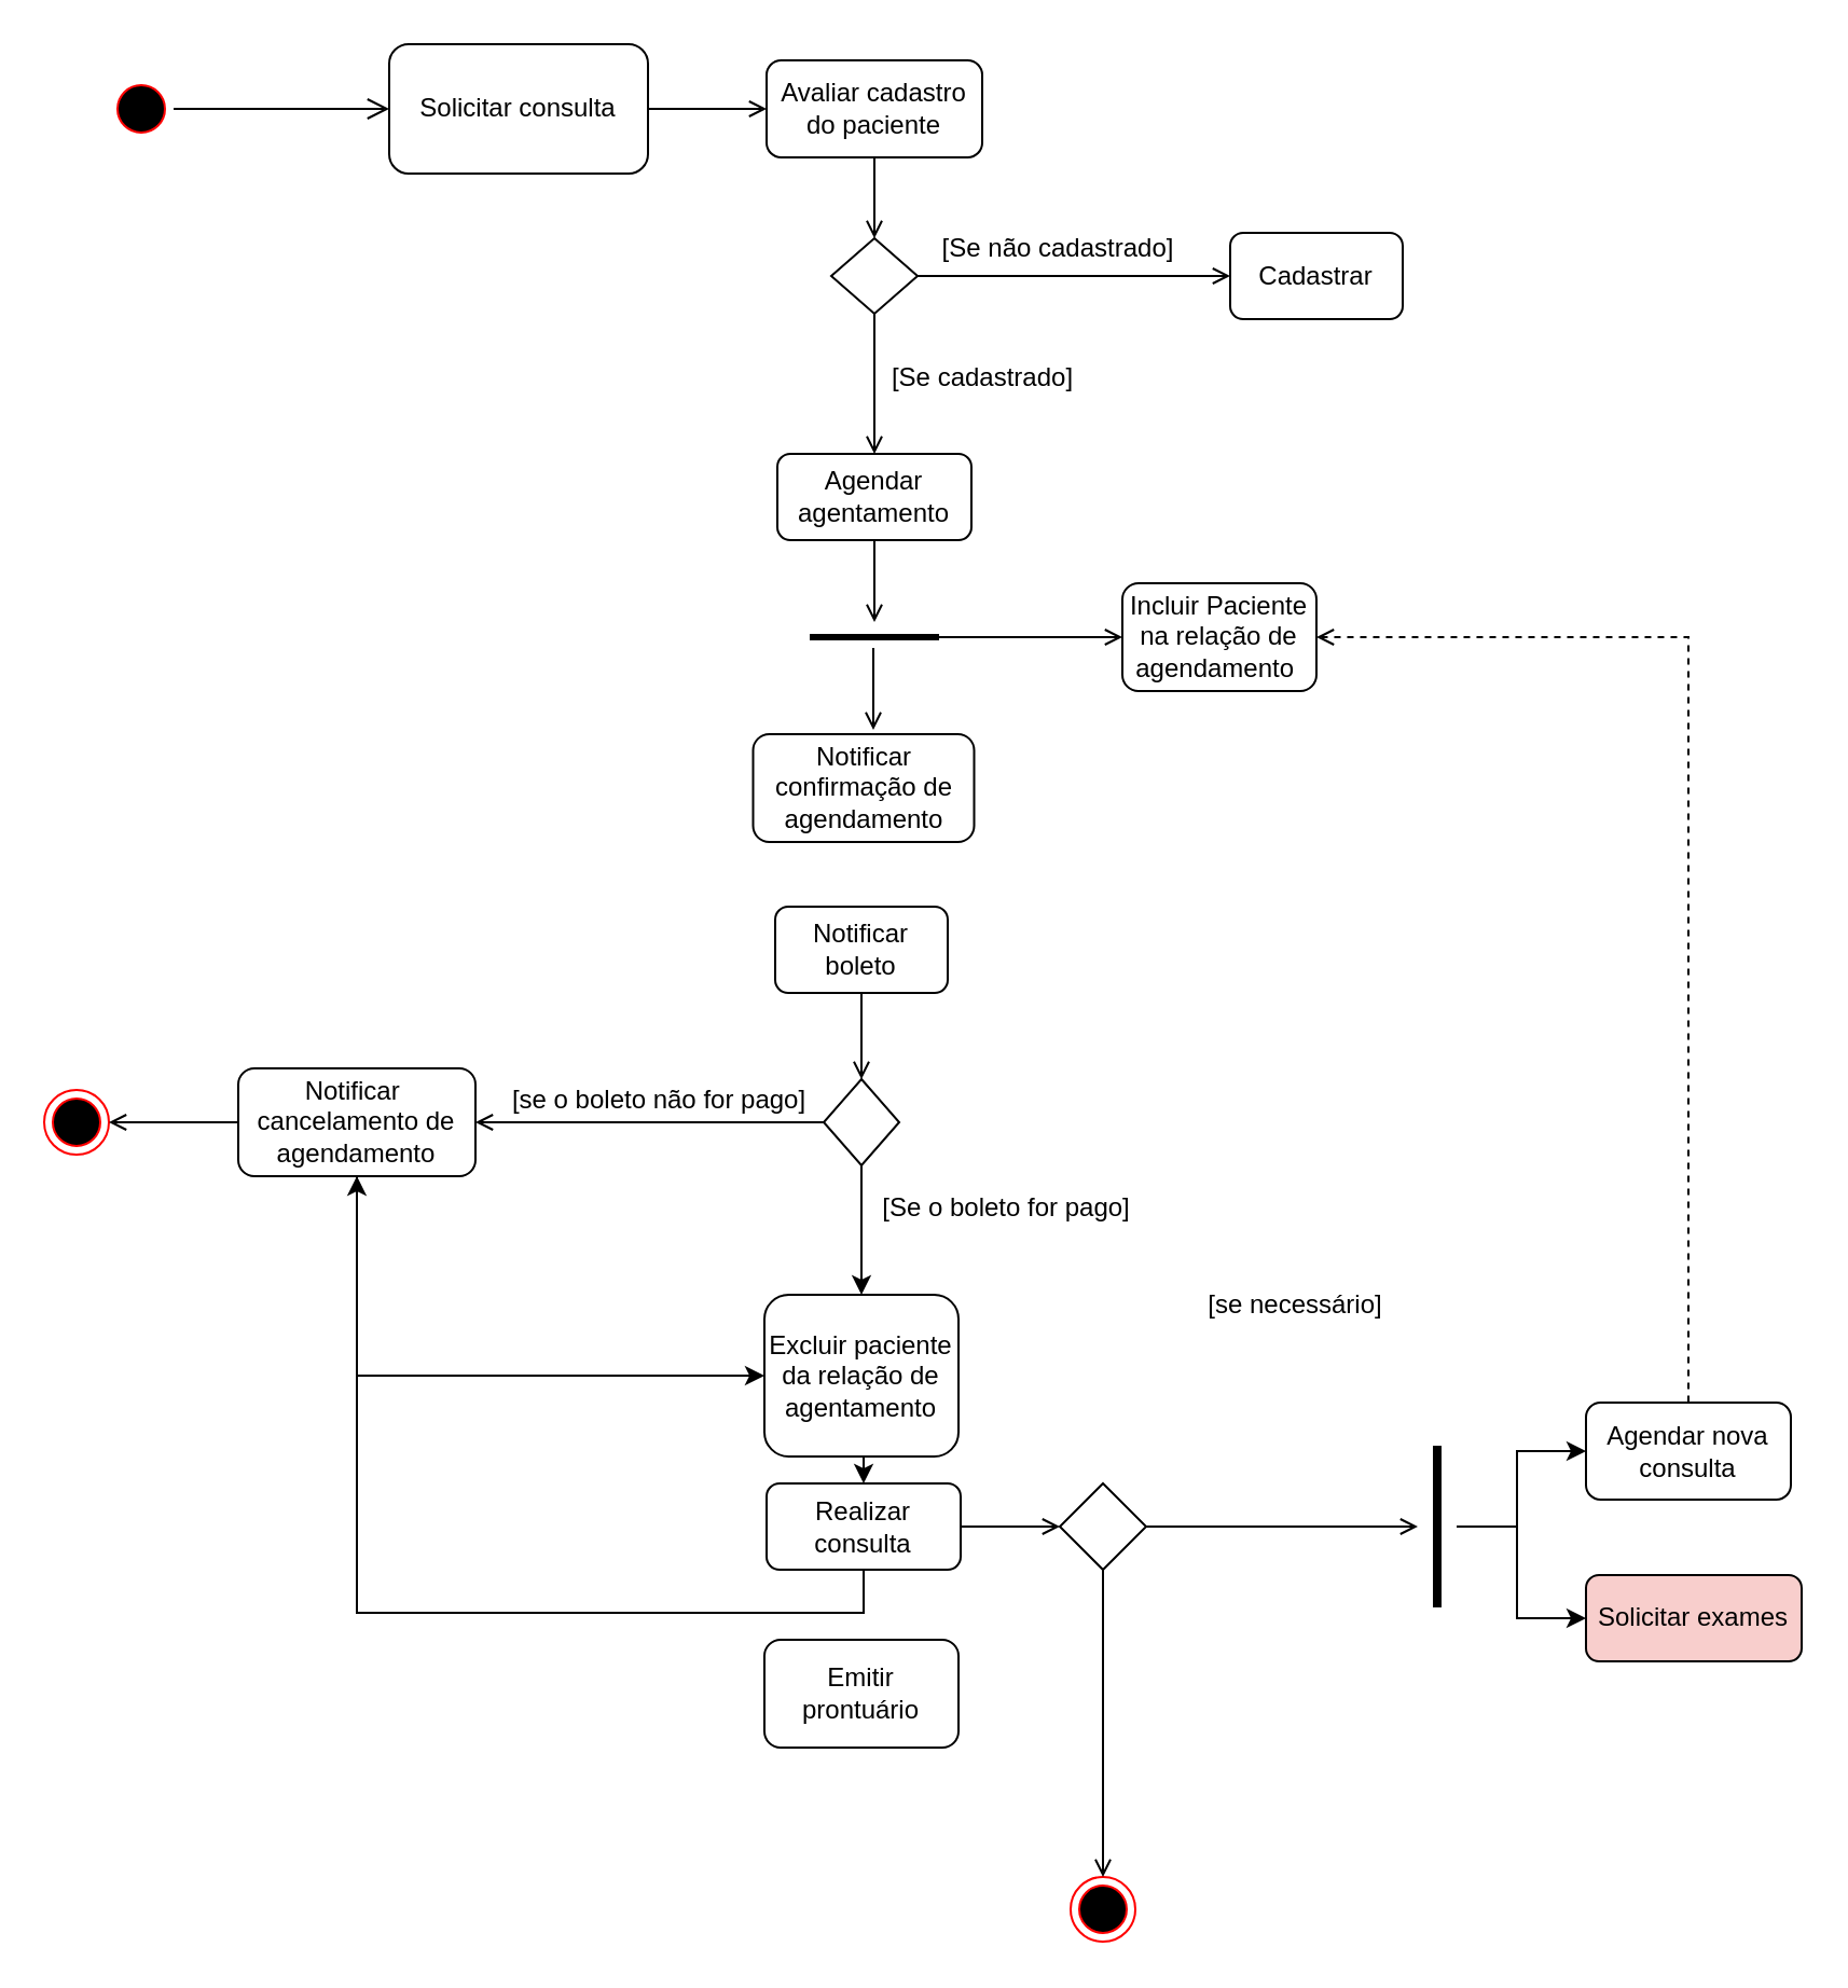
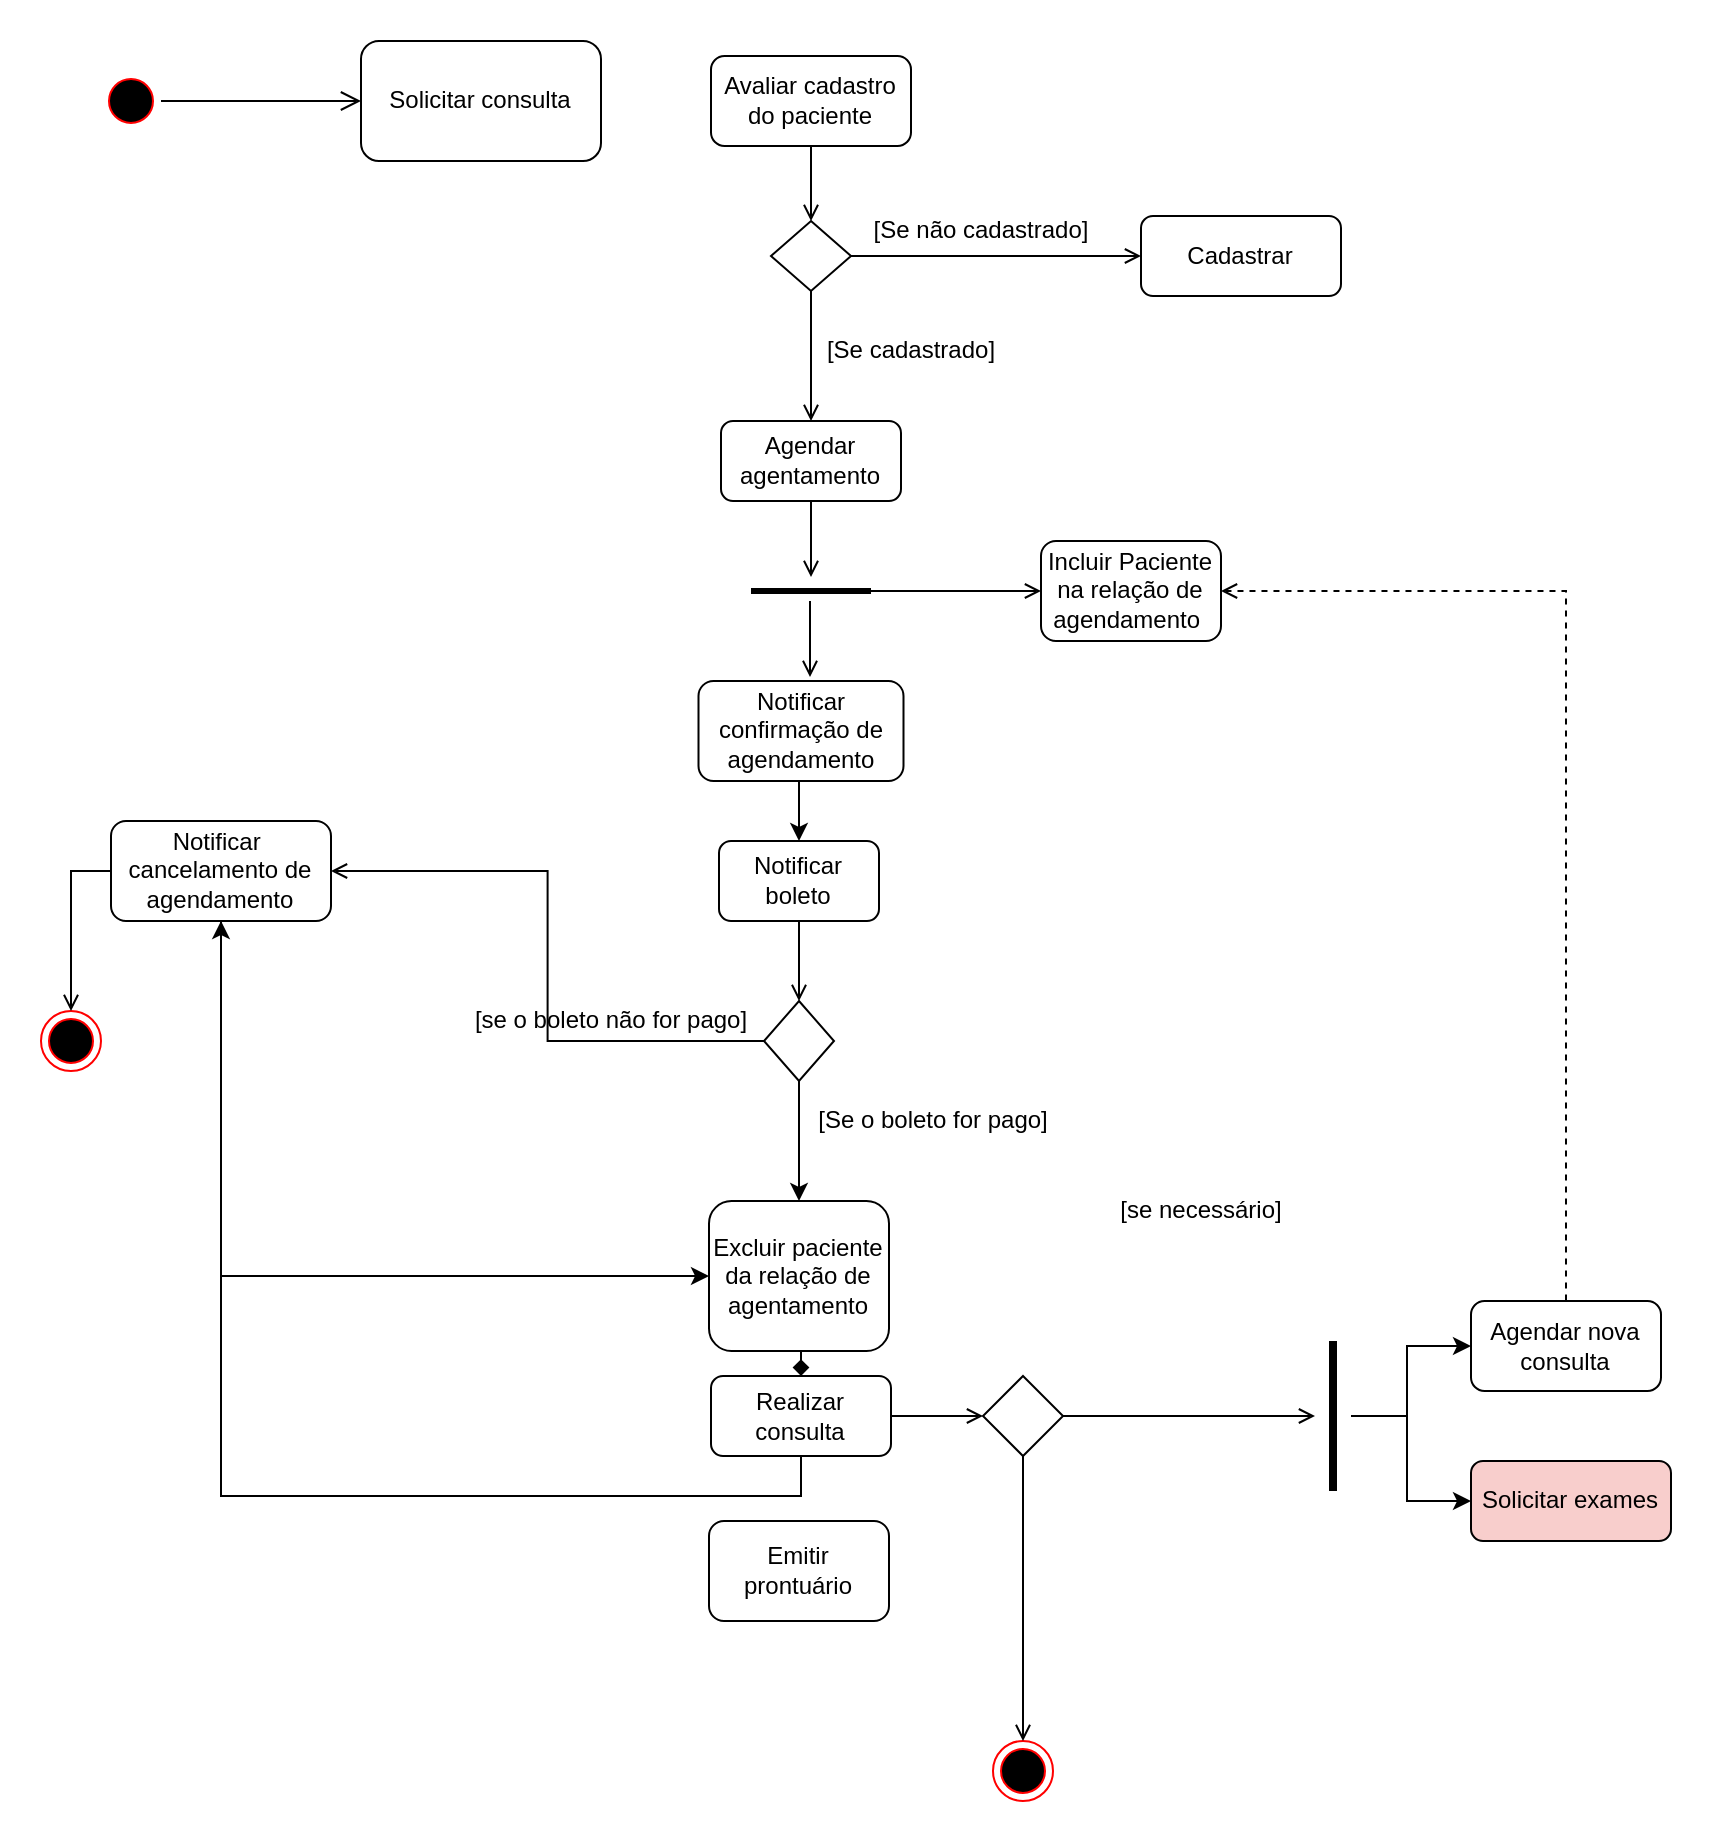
- <mxCell id="2" style="edgeStyle=orthogonalEdgeStyle;rounded=0;orthogonalLoop=1;jettySize=auto;html=1;exitX=1;exitY=0.5;exitDx=0;exitDy=0;entryX=0;entryY=0.5;entryDx=0;entryDy=0;endArrow=open;endFill=0;" edge="1" parent="1" source="3" target="5"><mxGeometry relative="1" as="geometry" /></mxCell>
- <mxCell id="6" value="Cadastrar" style="rounded=1;whiteSpace=wrap;html=1;" vertex="1" parent="1"><mxGeometry x="570" y="107.5" width="80" height="40" as="geometry" /></mxCell>
+ <mxCell id="6" value="Cadastrar" style="rounded=1;whiteSpace=wrap;html=1;" vertex="1" parent="1"><mxGeometry x="570" y="107.5" width="100" height="40" as="geometry" /></mxCell>
+ <mxCell id="41" style="edgeStyle=orthogonalEdgeStyle;rounded=0;orthogonalLoop=1;jettySize=auto;html=1;exitX=0.5;exitY=1;exitDx=0;exitDy=0;entryX=0.5;entryY=0;entryDx=0;entryDy=0;" edge="1" parent="1" source="42" target="23"><mxGeometry relative="1" as="geometry" /></mxCell>
- <mxCell id="45" value="Notificar&amp;nbsp; cancelamento de agendamento" style="rounded=1;whiteSpace=wrap;html=1;" vertex="1" parent="1"><mxGeometry x="110" y="495" width="110" height="50" as="geometry" /></mxCell>
+ <mxCell id="45" value="Notificar&amp;nbsp; cancelamento de agendamento" style="rounded=1;whiteSpace=wrap;html=1;" vertex="1" parent="1"><mxGeometry x="55" y="410" width="110" height="50" as="geometry" /></mxCell>
- <mxCell id="20" style="edgeStyle=orthogonalEdgeStyle;rounded=0;orthogonalLoop=1;jettySize=auto;html=1;exitX=0.5;exitY=1;exitDx=0;exitDy=0;entryX=0.5;entryY=0;entryDx=0;entryDy=0;" edge="1" parent="1" source="21" target="26"><mxGeometry relative="1" as="geometry" /></mxCell>
+ <mxCell id="20" style="edgeStyle=orthogonalEdgeStyle;rounded=0;orthogonalLoop=1;jettySize=auto;html=1;exitX=0.5;exitY=1;exitDx=0;exitDy=0;entryX=0.5;entryY=0;entryDx=0;entryDy=0;endArrow=diamond;" edge="1" parent="1" source="21" target="26"><mxGeometry relative="1" as="geometry" /></mxCell>
